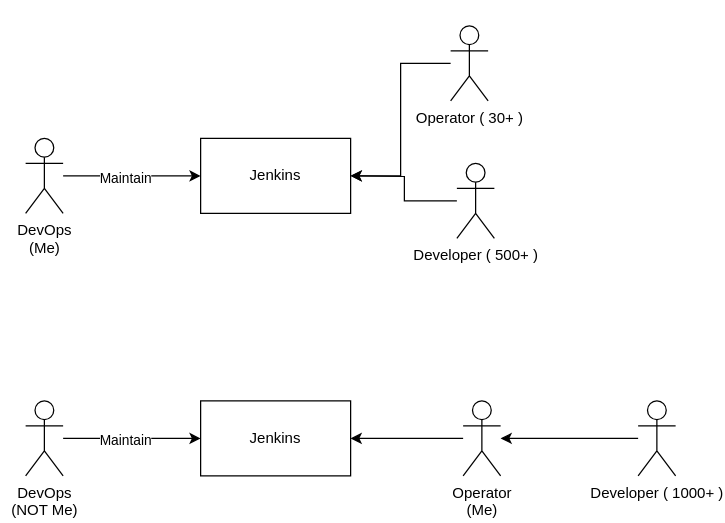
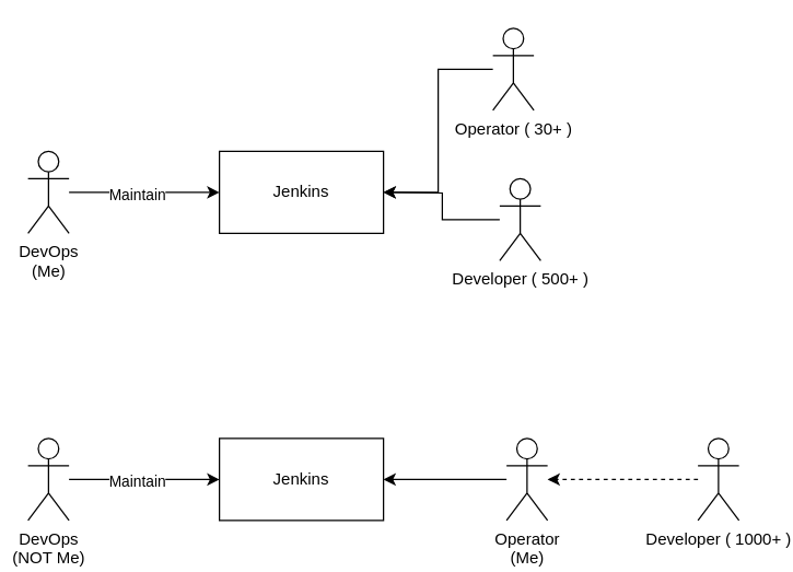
- <mxCell id="16" style="edgeStyle=orthogonalEdgeStyle;rounded=0;orthogonalLoop=1;jettySize=auto;html=1;" edge="1" parent="1" source="17" target="15"><mxGeometry relative="1" as="geometry" /></mxCell>
+ <mxCell id="16" style="edgeStyle=orthogonalEdgeStyle;rounded=0;orthogonalLoop=1;jettySize=auto;html=1;dashed=1;" edge="1" parent="1" source="17" target="15"><mxGeometry relative="1" as="geometry" /></mxCell>
